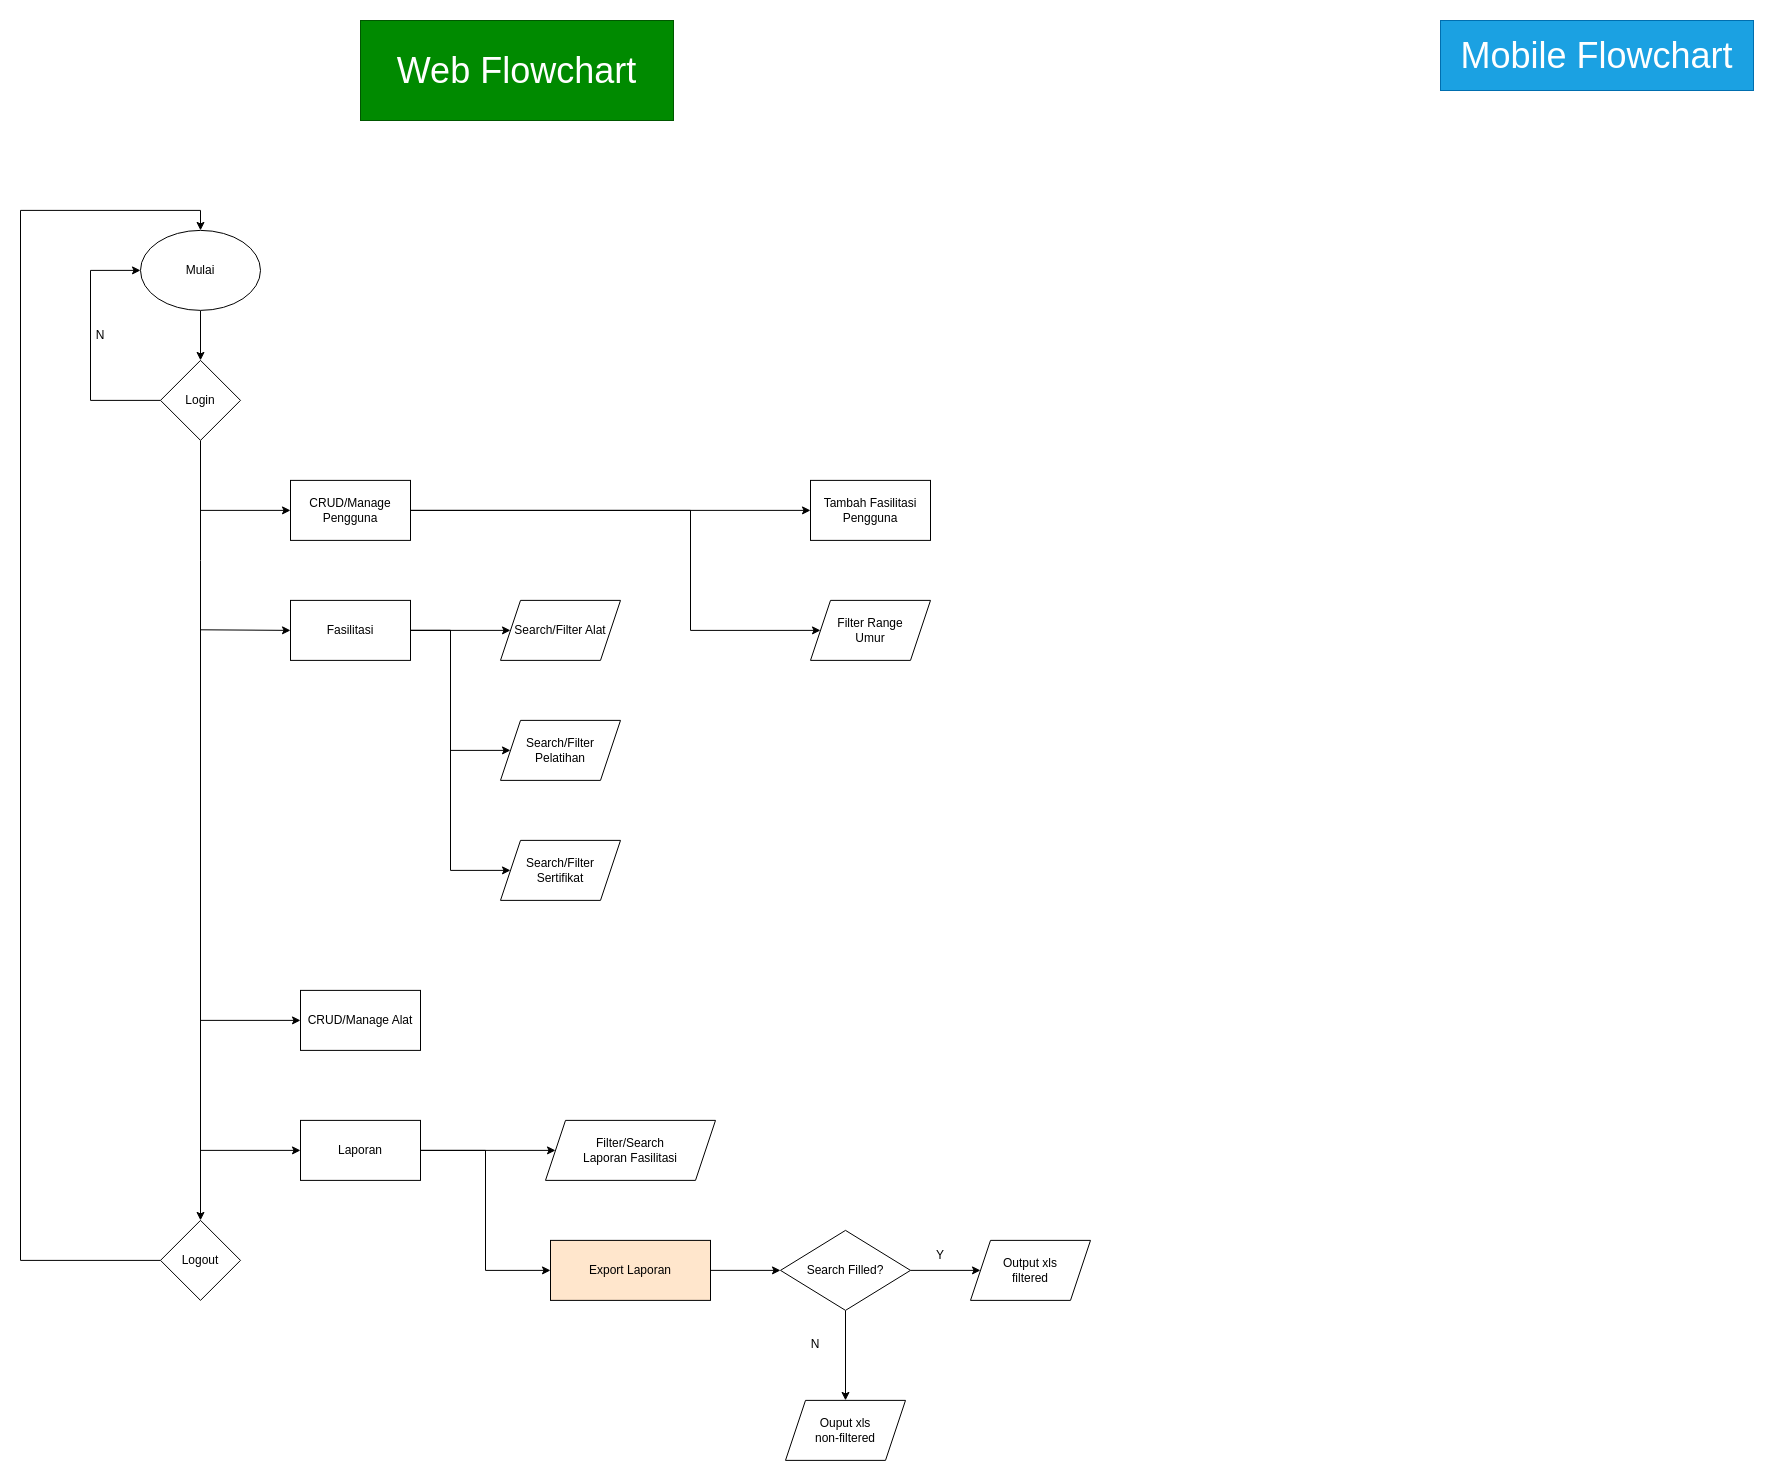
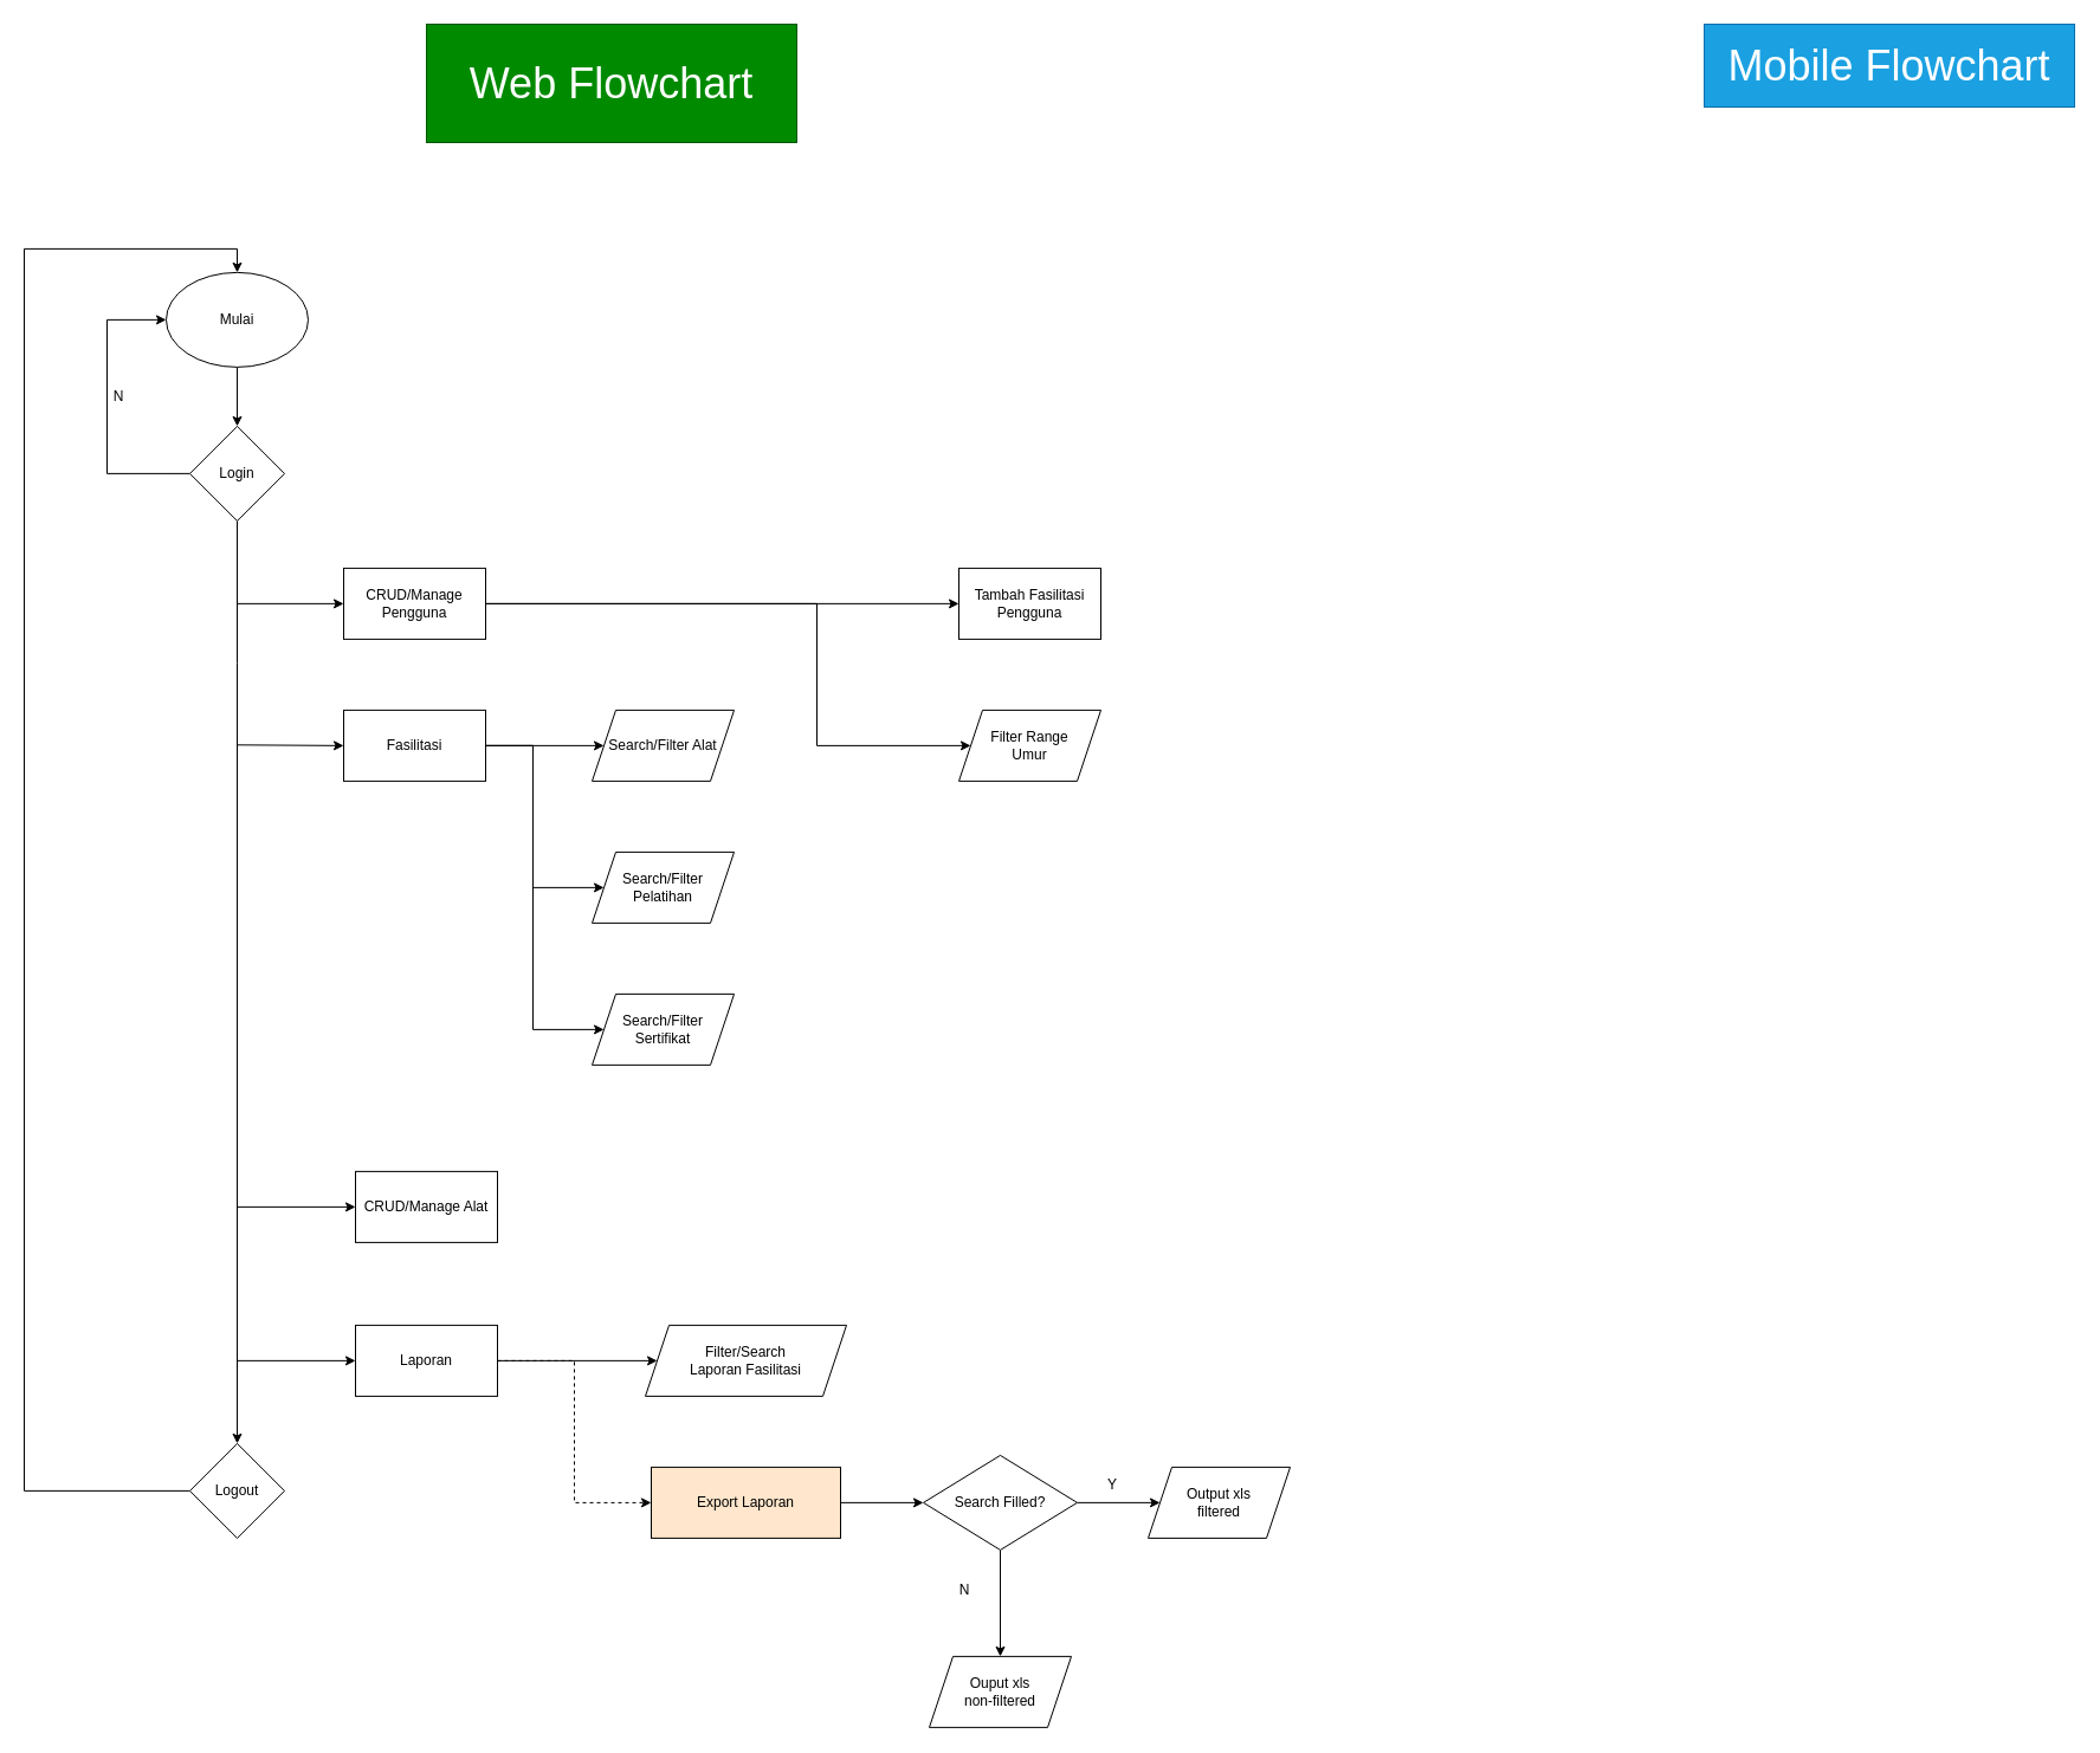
- <mxCell id="17" style="edgeStyle=orthogonalEdgeStyle;rounded=0;orthogonalLoop=1;jettySize=auto;html=1;entryX=0;entryY=0.5;entryDx=0;entryDy=0;" edge="1" parent="1" source="18" target="31"><mxGeometry relative="1" as="geometry" /></mxCell>
+ <mxCell id="17" style="edgeStyle=orthogonalEdgeStyle;rounded=0;orthogonalLoop=1;jettySize=auto;html=1;entryX=0;entryY=0.5;entryDx=0;entryDy=0;dashed=1;" edge="1" parent="1" source="18" target="31"><mxGeometry relative="1" as="geometry" /></mxCell>
